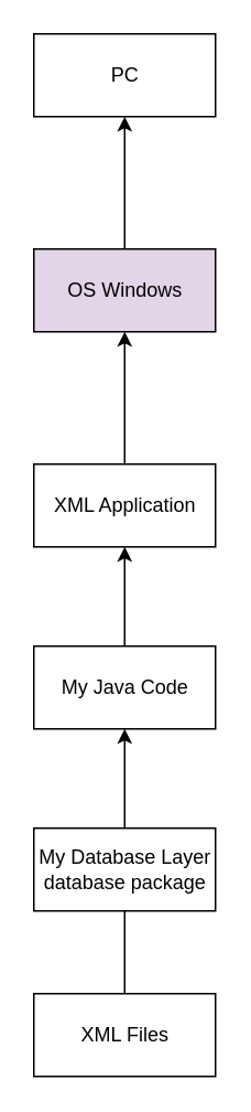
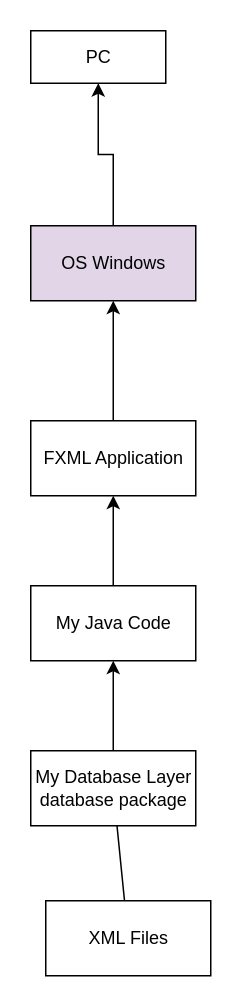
- <mxCell id="6" value="PC" style="html=1;" parent="1" vertex="1"><mxGeometry x="20" y="20" width="110" height="50" as="geometry" /></mxCell>
+ <mxCell id="6" value="PC" style="html=1;" parent="1" vertex="1"><mxGeometry x="20" y="20" width="90" height="35" as="geometry" /></mxCell>
- <mxCell id="3" value="XML Application" style="html=1;" parent="1" vertex="1"><mxGeometry x="20" y="280" width="110" height="50" as="geometry" /></mxCell>
+ <mxCell id="3" value="FXML Application" style="html=1;" parent="1" vertex="1"><mxGeometry x="20" y="280" width="110" height="50" as="geometry" /></mxCell>
- <mxCell id="8" value="XML Files" style="html=1;" parent="1" vertex="1"><mxGeometry x="20" y="600" width="110" height="50" as="geometry" /></mxCell>
+ <mxCell id="8" value="XML Files" style="html=1;" parent="1" vertex="1"><mxGeometry x="30" y="600" width="110" height="50" as="geometry" /></mxCell>
